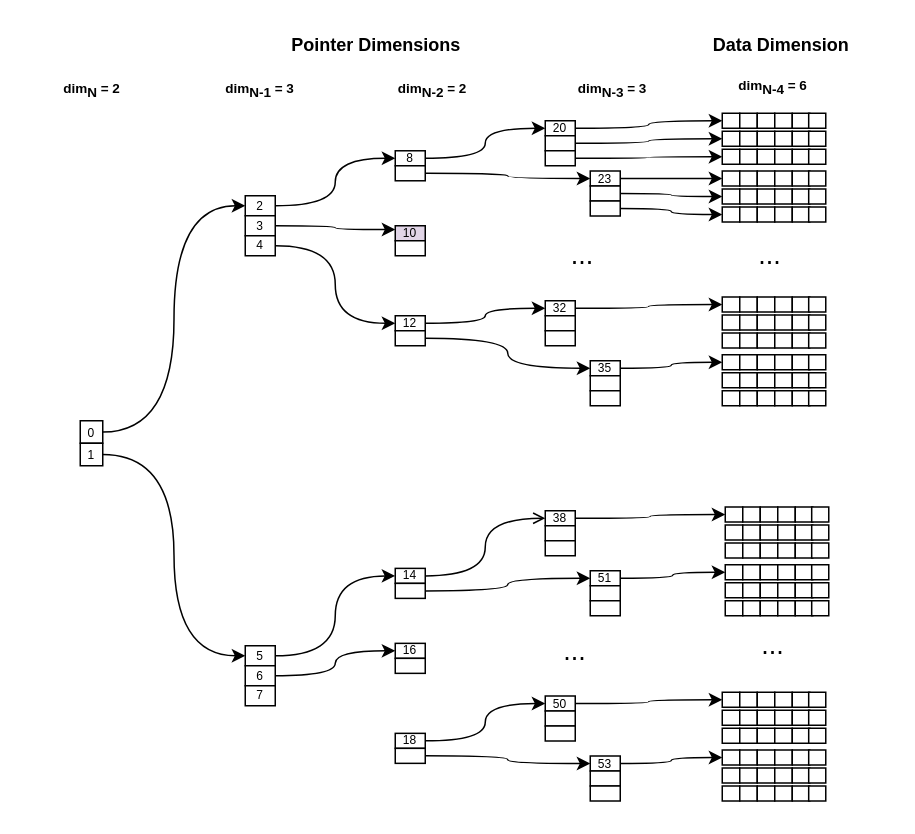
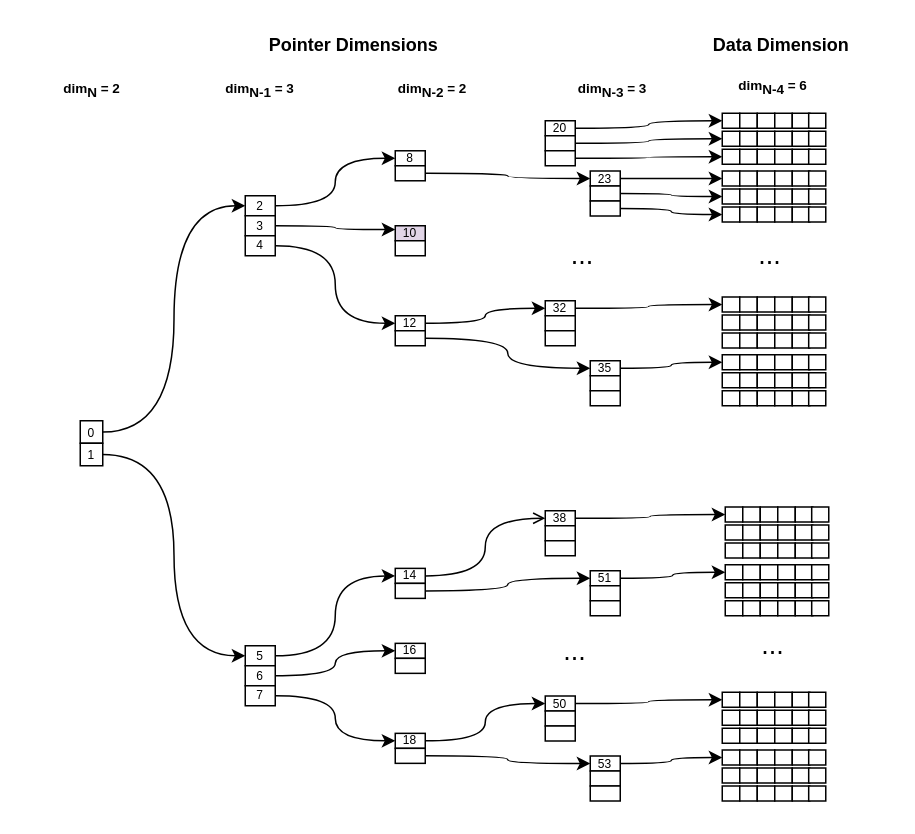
- <mxCell id="18" value="Pointer Dimensions" style="text;html=1;strokeColor=none;fillColor=none;align=center;verticalAlign=middle;whiteSpace=wrap;rounded=0;fontSize=12;fontStyle=1" vertex="1" parent="1"><mxGeometry x="168" y="20" width="165" height="20" as="geometry" /></mxCell>
+ <mxCell id="18" value="Pointer Dimensions" style="text;html=1;strokeColor=none;fillColor=none;align=center;verticalAlign=middle;whiteSpace=wrap;rounded=0;fontSize=12;fontStyle=1" vertex="1" parent="1"><mxGeometry x="153" y="20" width="165" height="20" as="geometry" /></mxCell>
- <mxCell id="9" style="edgeStyle=orthogonalEdgeStyle;curved=1;rounded=0;orthogonalLoop=1;jettySize=auto;html=1;exitX=1;exitY=0.5;exitDx=0;exitDy=0;entryX=0;entryY=0.5;entryDx=0;entryDy=0;fontSize=16;" edge="1" parent="1" source="50" target="31"><mxGeometry relative="1" as="geometry"><mxPoint x="313.143" y="99.952" as="sourcePoint" /></mxGeometry></mxCell>
+ <mxCell id="118" style="edgeStyle=orthogonalEdgeStyle;curved=1;rounded=0;orthogonalLoop=1;jettySize=auto;html=1;exitX=1;exitY=0.5;exitDx=0;exitDy=0;entryX=0;entryY=0.5;entryDx=0;entryDy=0;fontSize=8;" edge="1" parent="1" source="97" target="102"><mxGeometry relative="1" as="geometry" /></mxCell>
